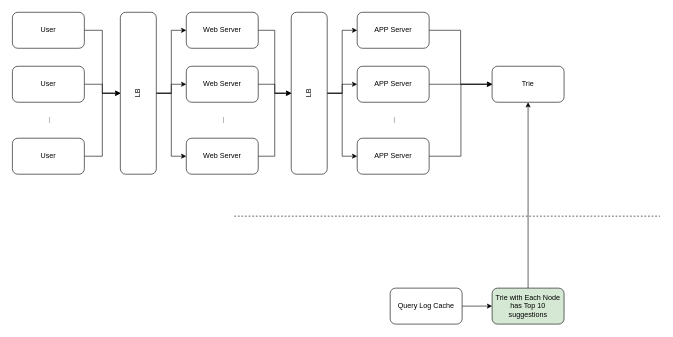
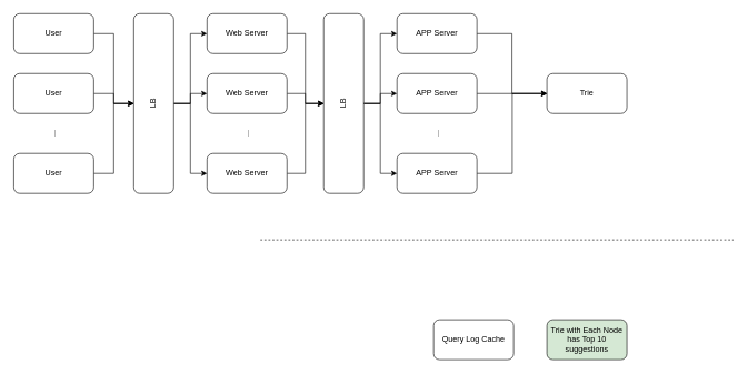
- <mxCell id="34" value="" style="edgeStyle=orthogonalEdgeStyle;rounded=0;orthogonalLoop=1;jettySize=auto;html=1;" edge="1" parent="1" source="35" target="36"><mxGeometry relative="1" as="geometry" /></mxCell>
- <mxCell id="31" value="" style="edgeStyle=orthogonalEdgeStyle;rounded=0;orthogonalLoop=1;jettySize=auto;html=1;" edge="1" parent="1" source="32" target="35"><mxGeometry relative="1" as="geometry" /></mxCell>
